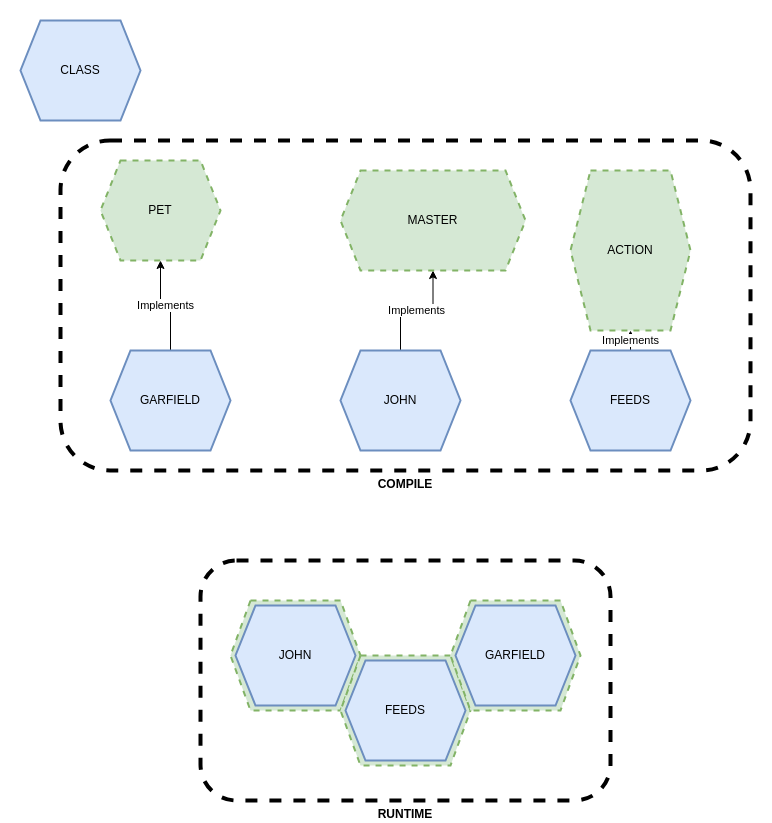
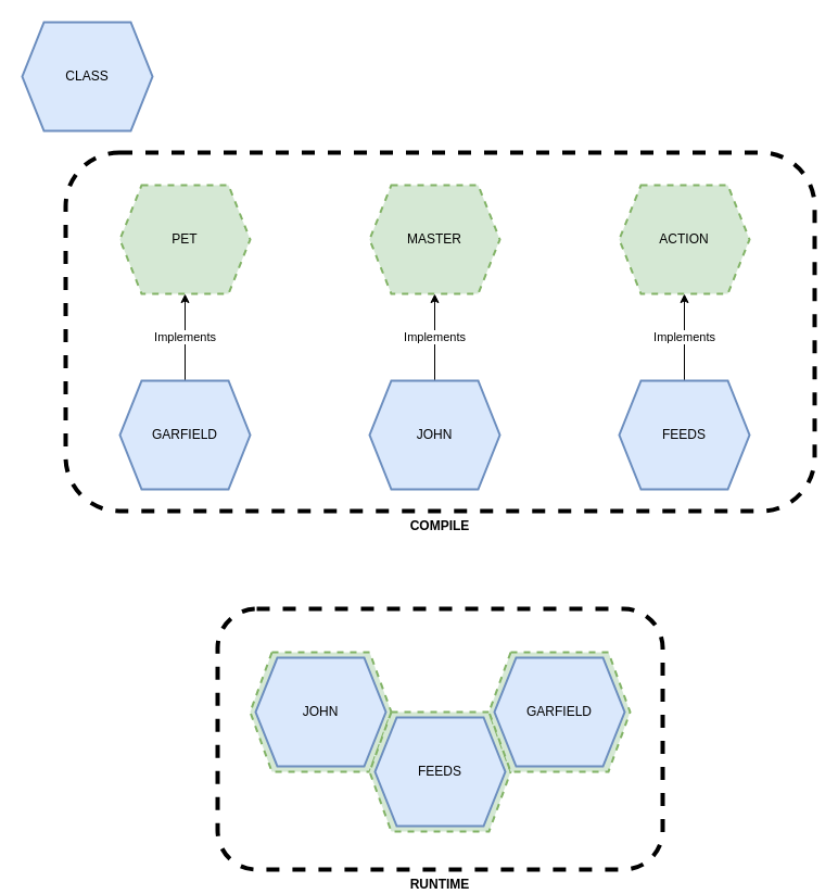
- <mxCell id="7" value="PET" style="shape=hexagon;perimeter=hexagonPerimeter2;whiteSpace=wrap;html=1;fixedSize=1;fillColor=#d5e8d4;strokeColor=#82b366;strokeWidth=2;dashed=1;" vertex="1" parent="1"><mxGeometry x="100" y="160" width="120" height="100" as="geometry" /></mxCell>
+ <mxCell id="7" value="PET" style="shape=hexagon;perimeter=hexagonPerimeter2;whiteSpace=wrap;html=1;fixedSize=1;fillColor=#d5e8d4;strokeColor=#82b366;strokeWidth=2;dashed=1;" vertex="1" parent="1"><mxGeometry x="110" y="170" width="120" height="100" as="geometry" /></mxCell>
- <mxCell id="10" value="MASTER" style="shape=hexagon;perimeter=hexagonPerimeter2;whiteSpace=wrap;html=1;fixedSize=1;fillColor=#d5e8d4;strokeColor=#82b366;strokeWidth=2;dashed=1;" vertex="1" parent="1"><mxGeometry x="340" y="170" width="185" height="100" as="geometry" /></mxCell>
+ <mxCell id="10" value="MASTER" style="shape=hexagon;perimeter=hexagonPerimeter2;whiteSpace=wrap;html=1;fixedSize=1;fillColor=#d5e8d4;strokeColor=#82b366;strokeWidth=2;dashed=1;" vertex="1" parent="1"><mxGeometry x="340" y="170" width="120" height="100" as="geometry" /></mxCell>
- <mxCell id="13" value="ACTION" style="shape=hexagon;perimeter=hexagonPerimeter2;whiteSpace=wrap;html=1;fixedSize=1;fillColor=#d5e8d4;strokeColor=#82b366;strokeWidth=2;dashed=1;" vertex="1" parent="1"><mxGeometry x="570" y="170" width="120" height="160" as="geometry" /></mxCell>
+ <mxCell id="13" value="ACTION" style="shape=hexagon;perimeter=hexagonPerimeter2;whiteSpace=wrap;html=1;fixedSize=1;fillColor=#d5e8d4;strokeColor=#82b366;strokeWidth=2;dashed=1;" vertex="1" parent="1"><mxGeometry x="570" y="170" width="120" height="100" as="geometry" /></mxCell>
